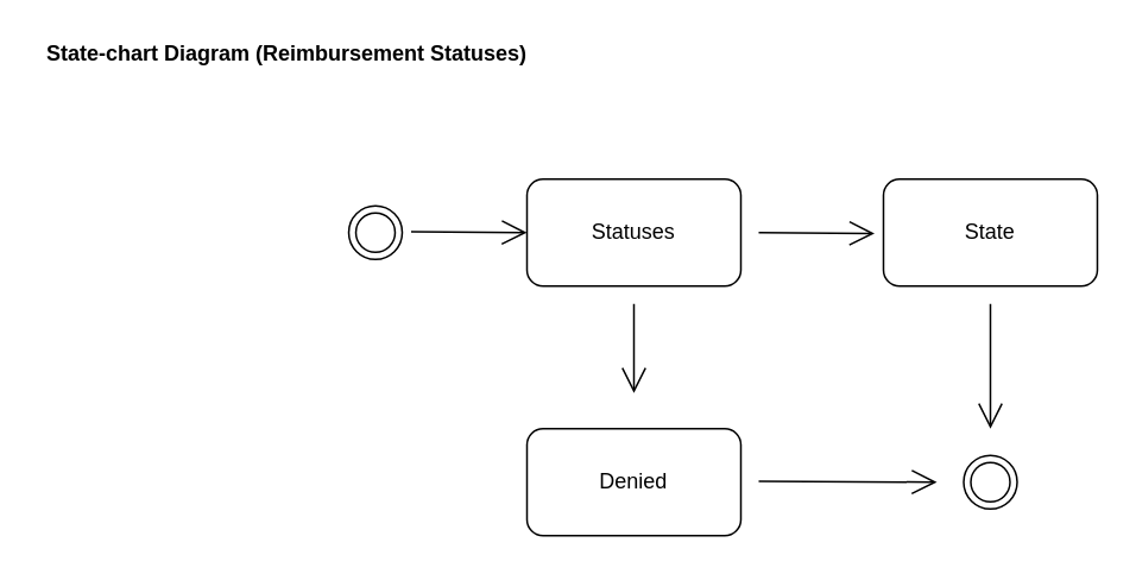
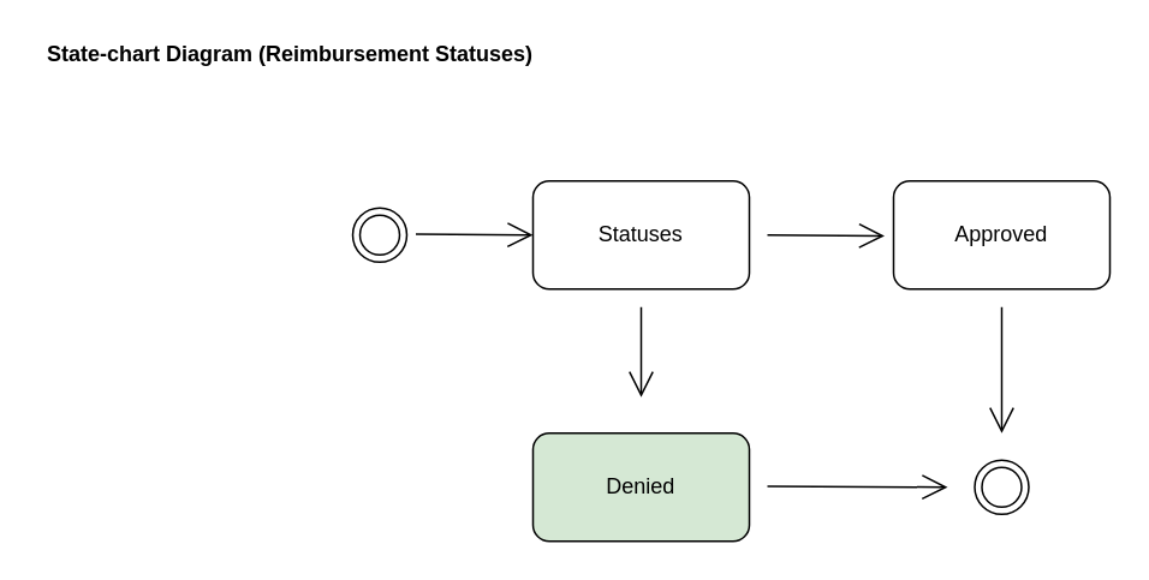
- <mxCell id="3" value="State" style="rounded=1;whiteSpace=wrap;html=1;" vertex="1" parent="1"><mxGeometry x="495" y="100" width="120" height="60" as="geometry" /></mxCell>
+ <mxCell id="3" value="Approved" style="rounded=1;whiteSpace=wrap;html=1;" vertex="1" parent="1"><mxGeometry x="495" y="100" width="120" height="60" as="geometry" /></mxCell>
- <mxCell id="4" value="Denied" style="rounded=1;whiteSpace=wrap;html=1;" vertex="1" parent="1"><mxGeometry x="295" y="240" width="120" height="60" as="geometry" /></mxCell>
+ <mxCell id="4" value="Denied" style="rounded=1;whiteSpace=wrap;html=1;fillColor=#d5e8d4;" vertex="1" parent="1"><mxGeometry x="295" y="240" width="120" height="60" as="geometry" /></mxCell>
